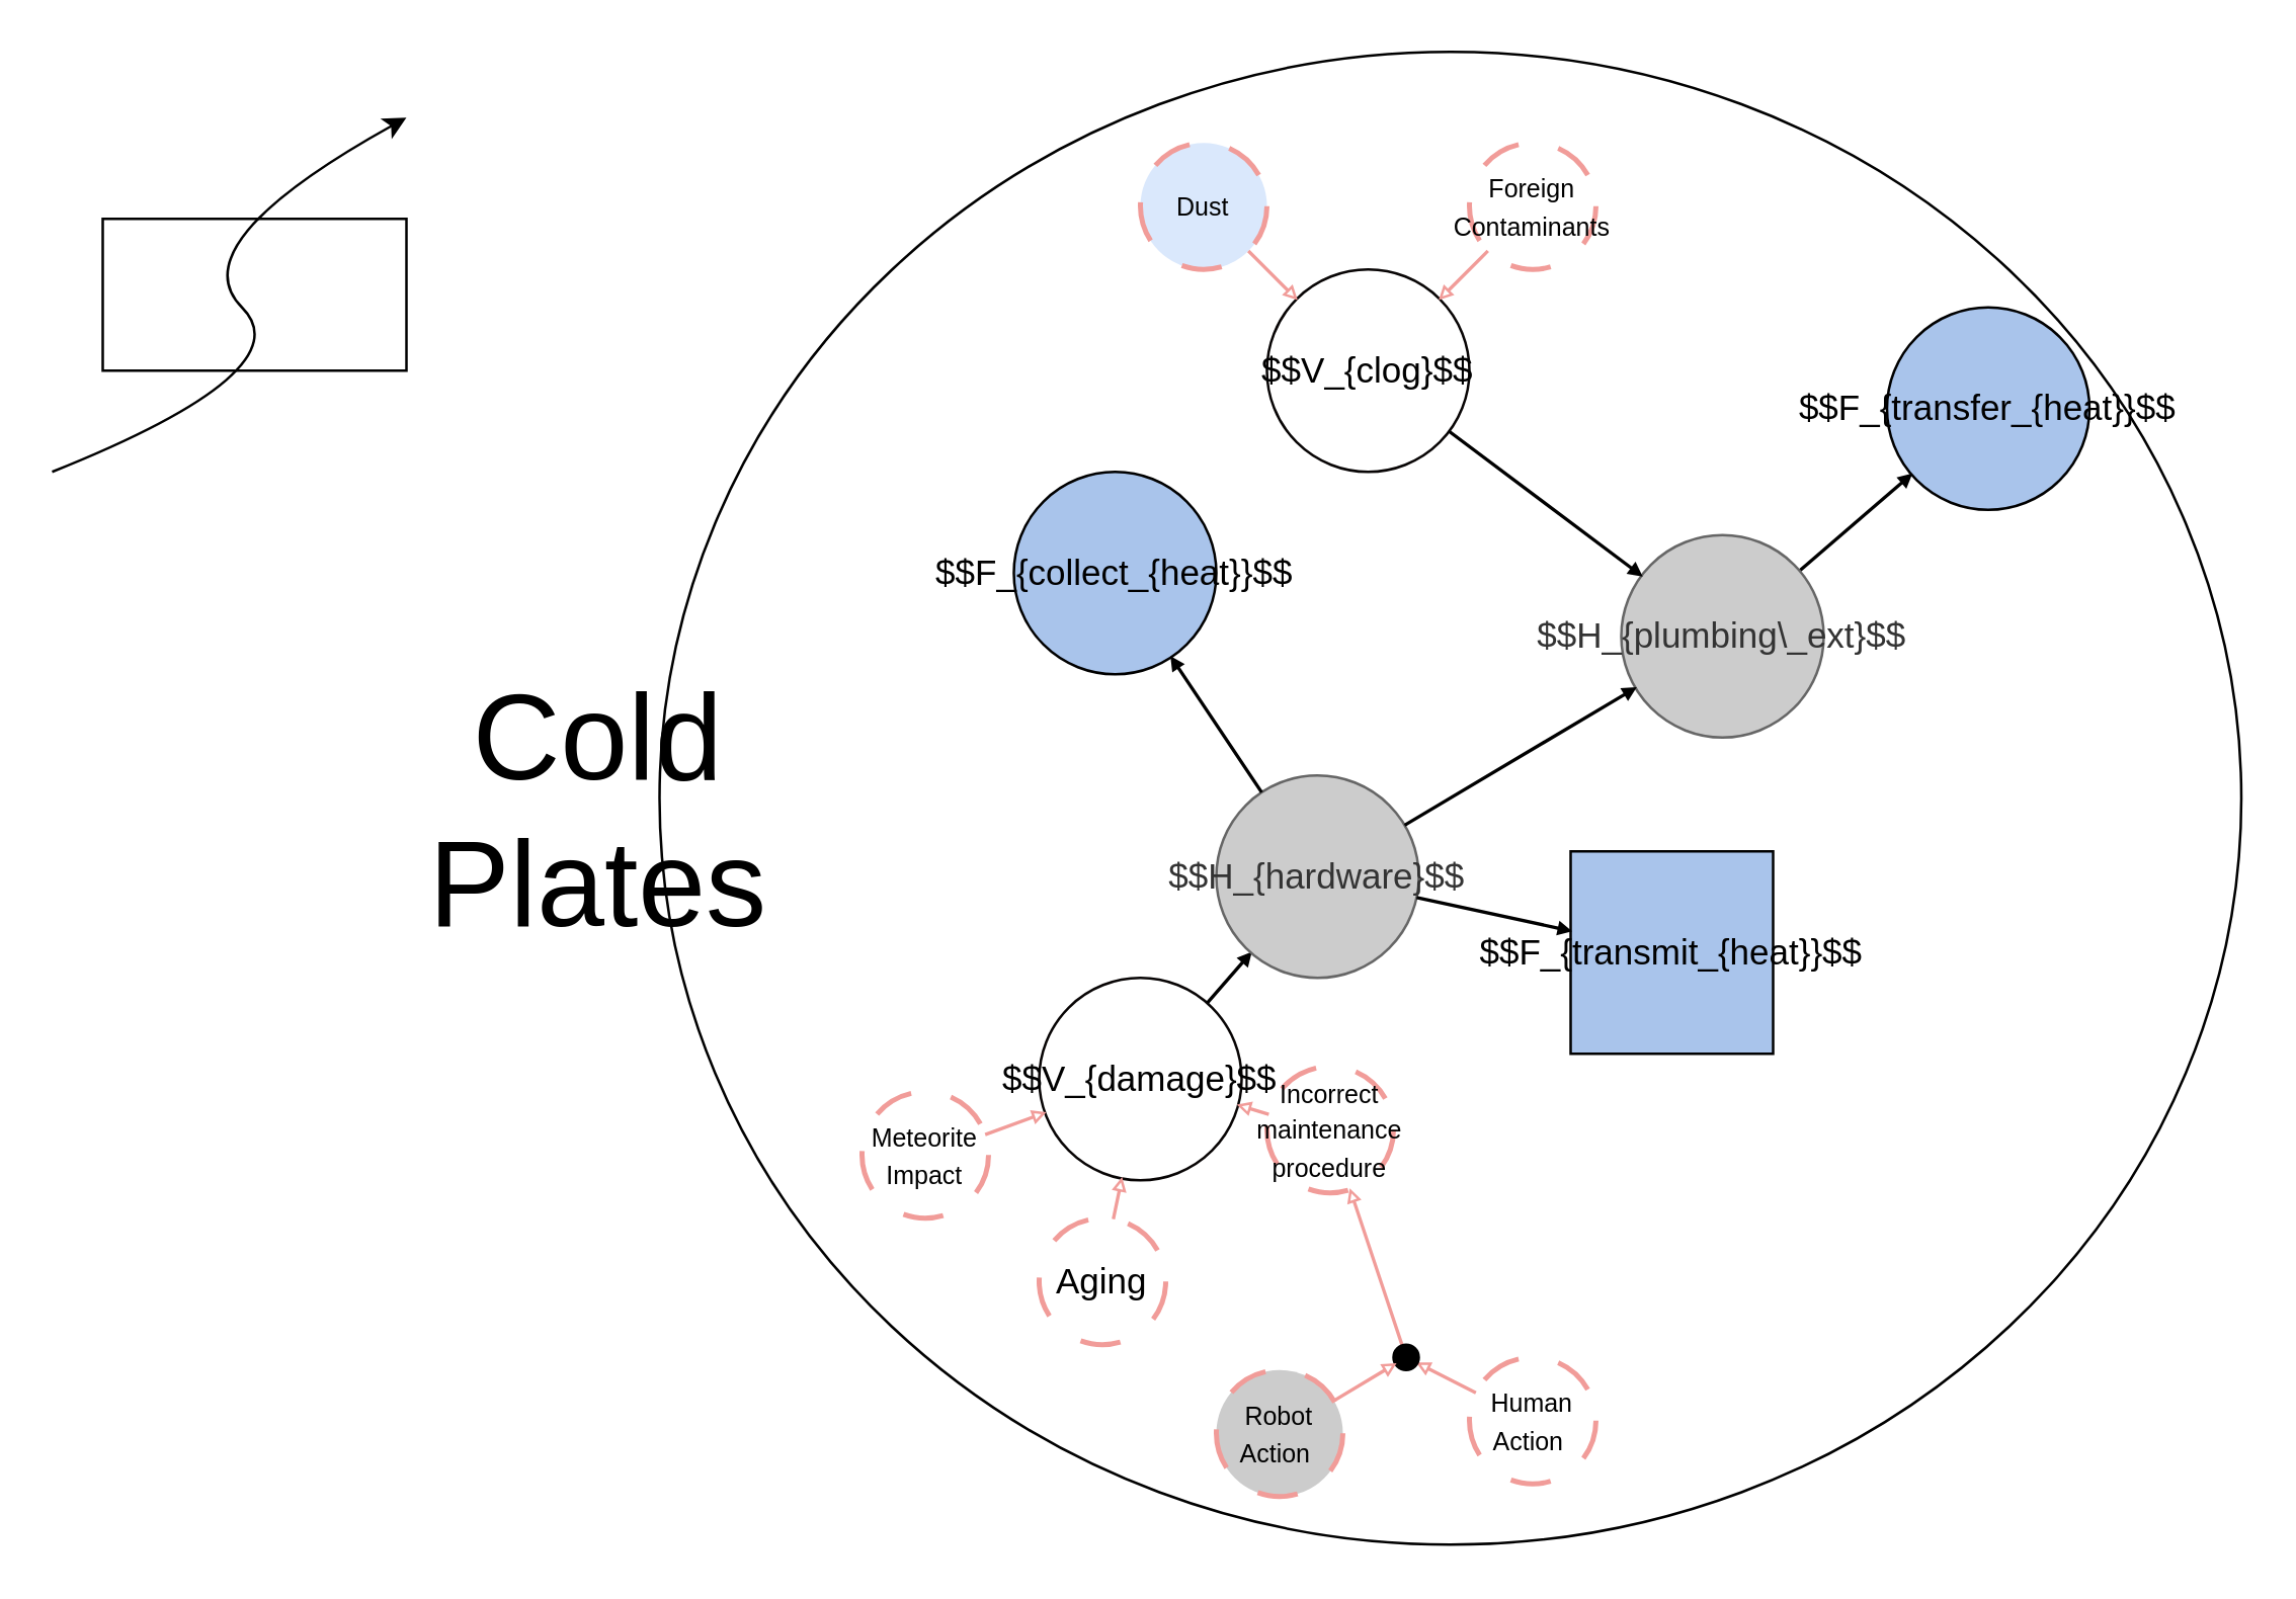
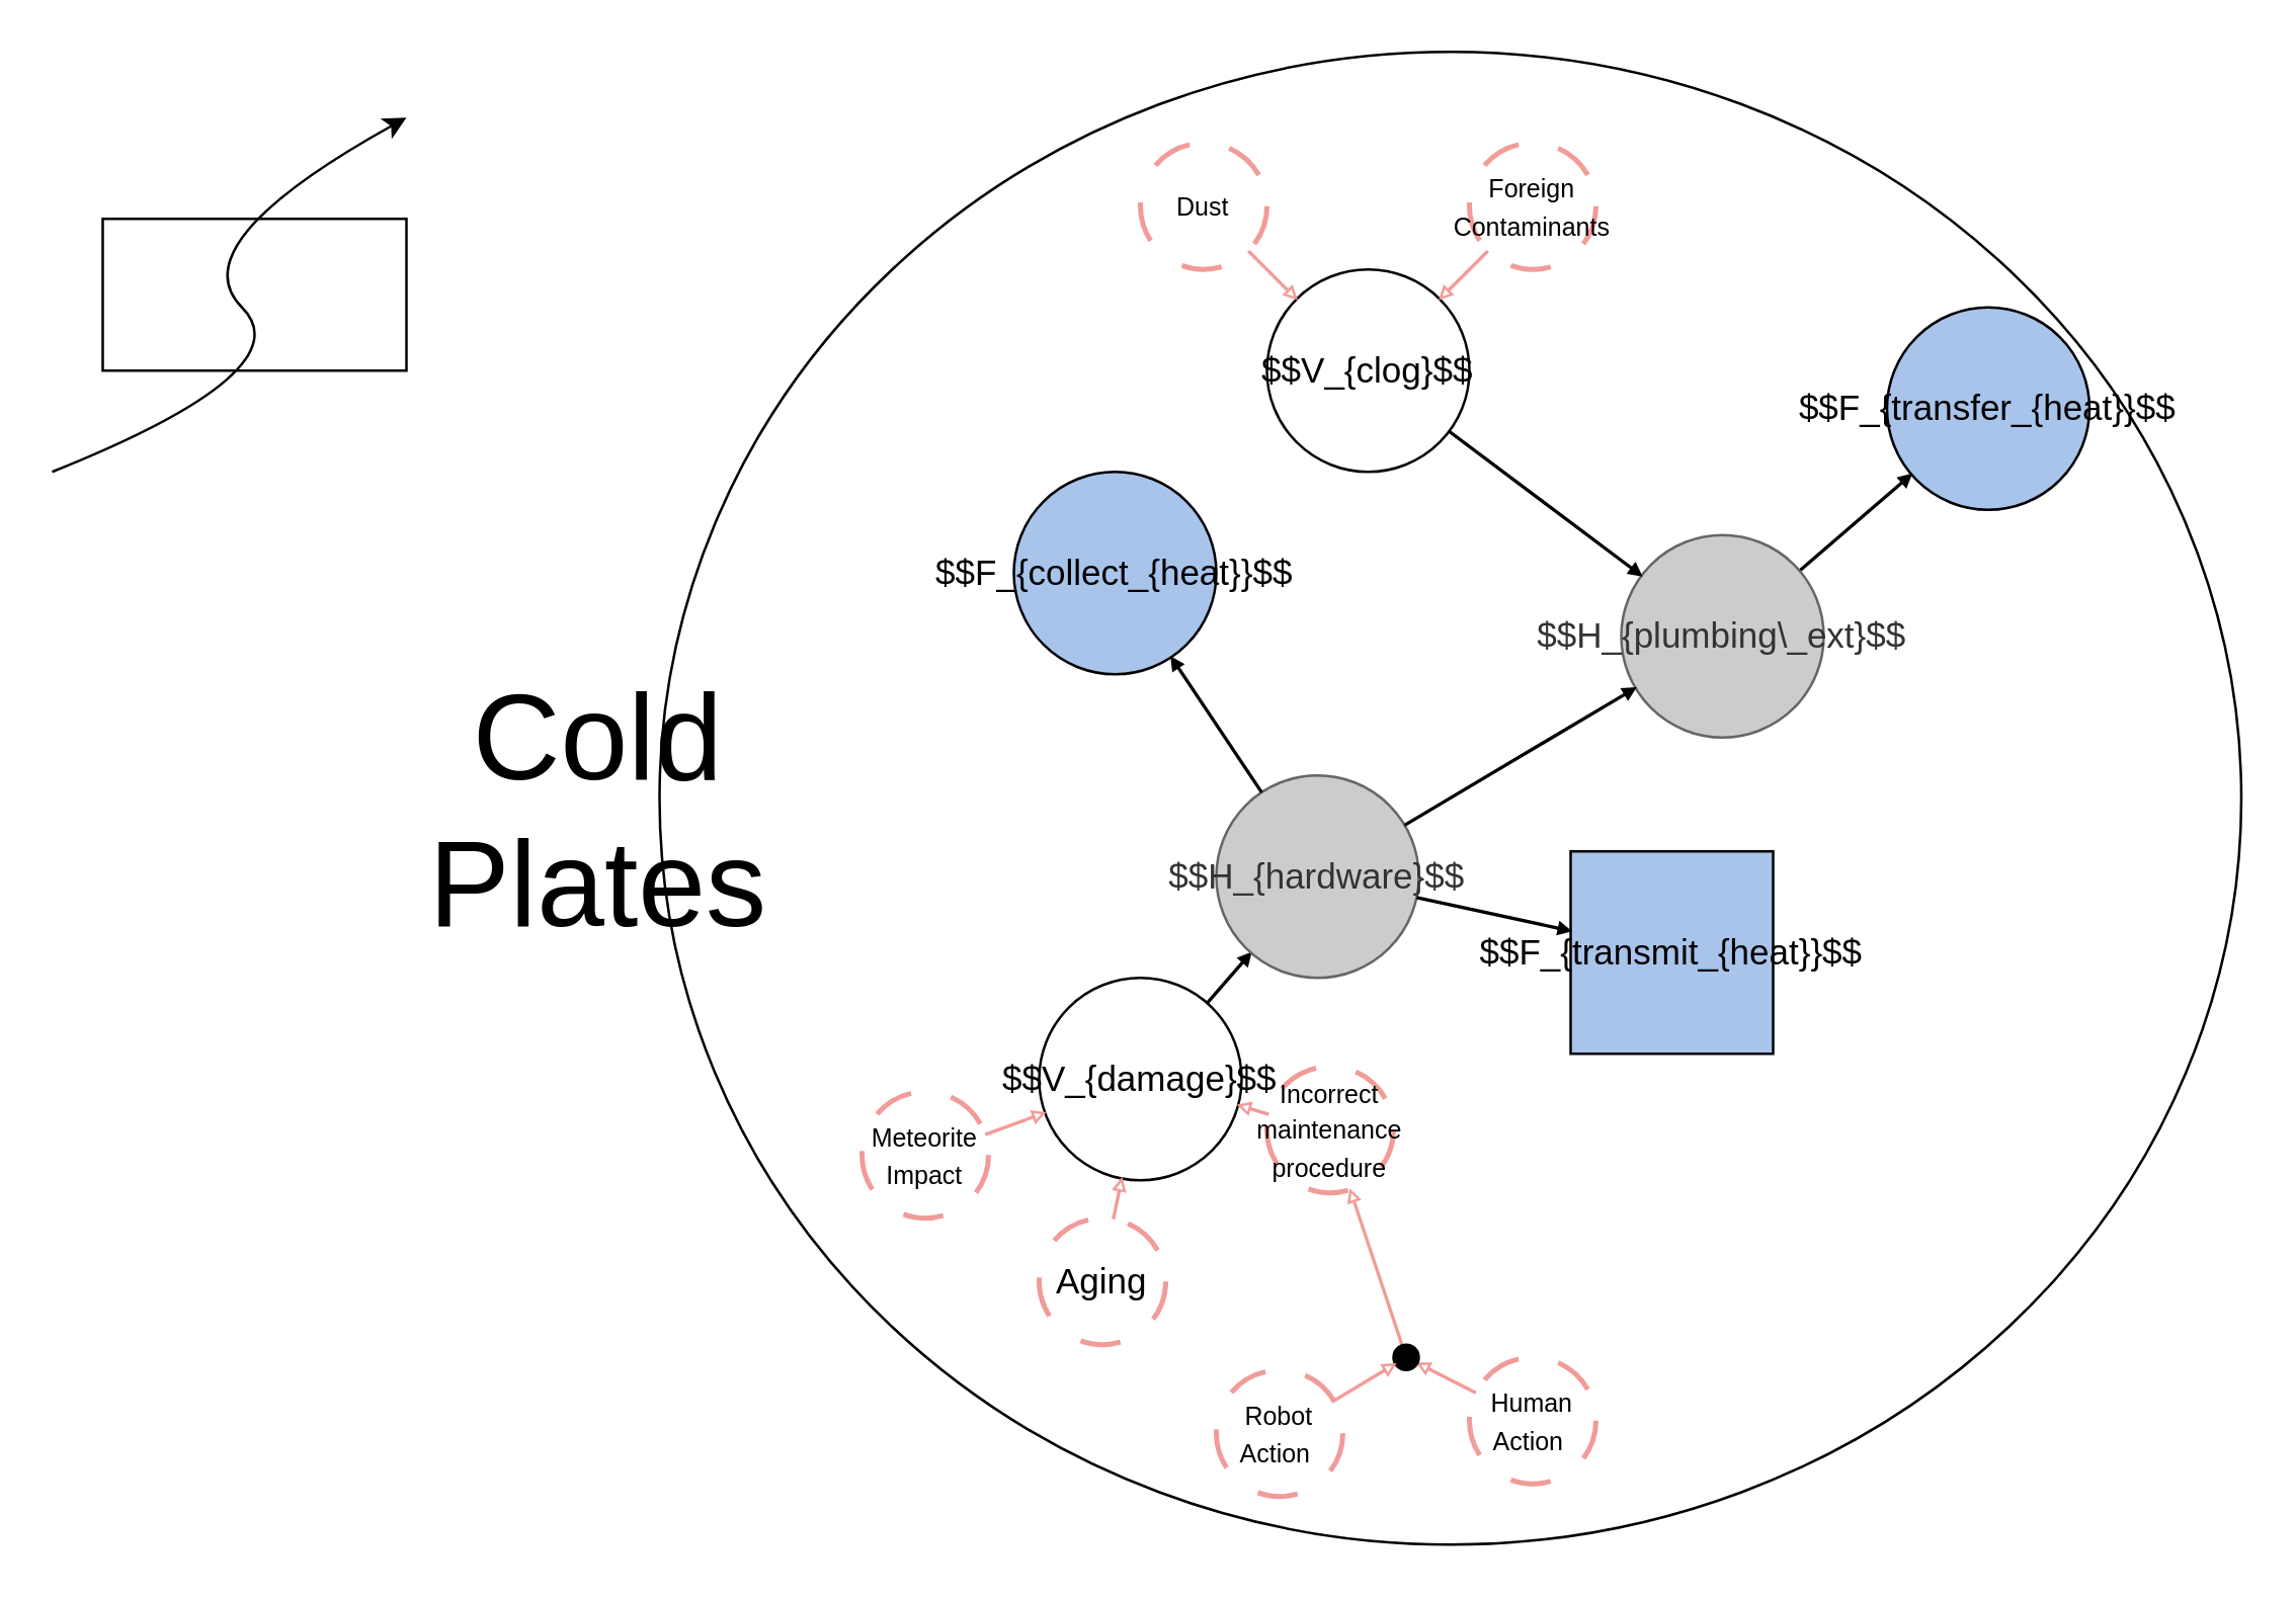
- <mxCell id="5" value="&lt;font style=&quot;font-size: 10px;&quot;&gt;Dust&lt;/font&gt;" style="ellipse;whiteSpace=wrap;html=1;aspect=fixed;fillColor=#dae8fc;strokeColor=#F19C99;strokeWidth=2;dashed=1;dashPattern=8 8;" parent="1" vertex="1"><mxGeometry x="450" y="56" width="50" height="50" as="geometry" /></mxCell>
+ <mxCell id="5" value="&lt;font style=&quot;font-size: 10px;&quot;&gt;Dust&lt;/font&gt;" style="ellipse;whiteSpace=wrap;html=1;aspect=fixed;fillColor=#FFFFFF;strokeColor=#F19C99;strokeWidth=2;dashed=1;dashPattern=8 8;" parent="1" vertex="1"><mxGeometry x="450" y="56" width="50" height="50" as="geometry" /></mxCell>
- <mxCell id="19" value="&lt;font style=&quot;font-size: 10px;&quot;&gt;Robot Action&amp;nbsp;&lt;/font&gt;" style="ellipse;whiteSpace=wrap;html=1;aspect=fixed;fillColor=#cccccc;strokeColor=#F19C99;strokeWidth=2;dashed=1;dashPattern=8 8;" parent="1" vertex="1"><mxGeometry x="480" y="541" width="50" height="50" as="geometry" /></mxCell>
+ <mxCell id="19" value="&lt;font style=&quot;font-size: 10px;&quot;&gt;Robot Action&amp;nbsp;&lt;/font&gt;" style="ellipse;whiteSpace=wrap;html=1;aspect=fixed;fillColor=#FFFFFF;strokeColor=#F19C99;strokeWidth=2;dashed=1;dashPattern=8 8;" parent="1" vertex="1"><mxGeometry x="480" y="541" width="50" height="50" as="geometry" /></mxCell>
